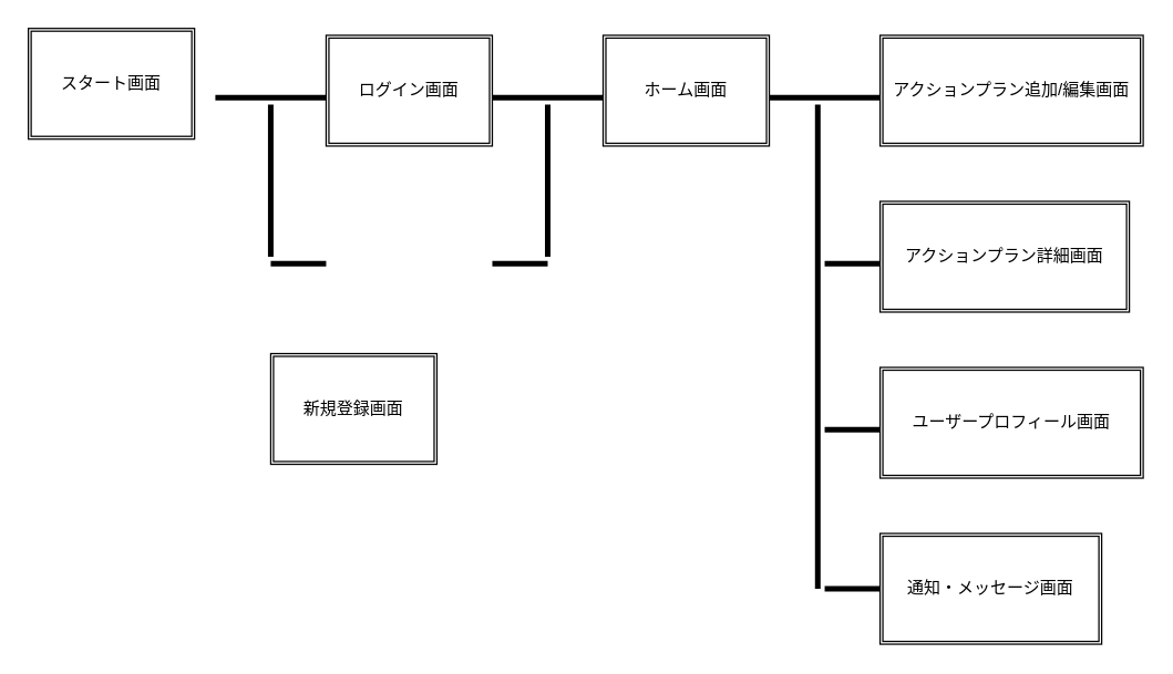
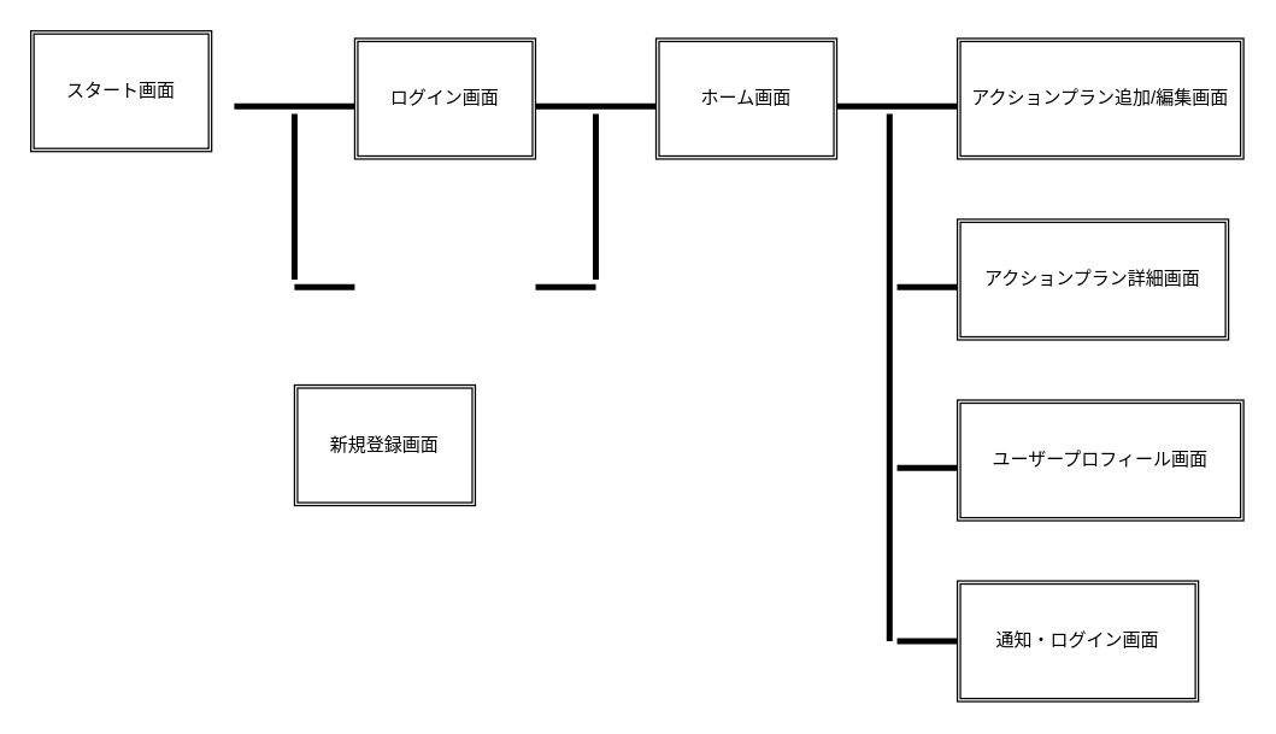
- <mxCell id="7" value="通知・メッセージ画面" style="shape=ext;double=1;rounded=0;whiteSpace=wrap;html=1;" vertex="1" parent="1"><mxGeometry x="635" y="385" width="160" height="80" as="geometry" /></mxCell>
+ <mxCell id="7" value="通知・ログイン画面" style="shape=ext;double=1;rounded=0;whiteSpace=wrap;html=1;" vertex="1" parent="1"><mxGeometry x="635" y="385" width="160" height="80" as="geometry" /></mxCell>
